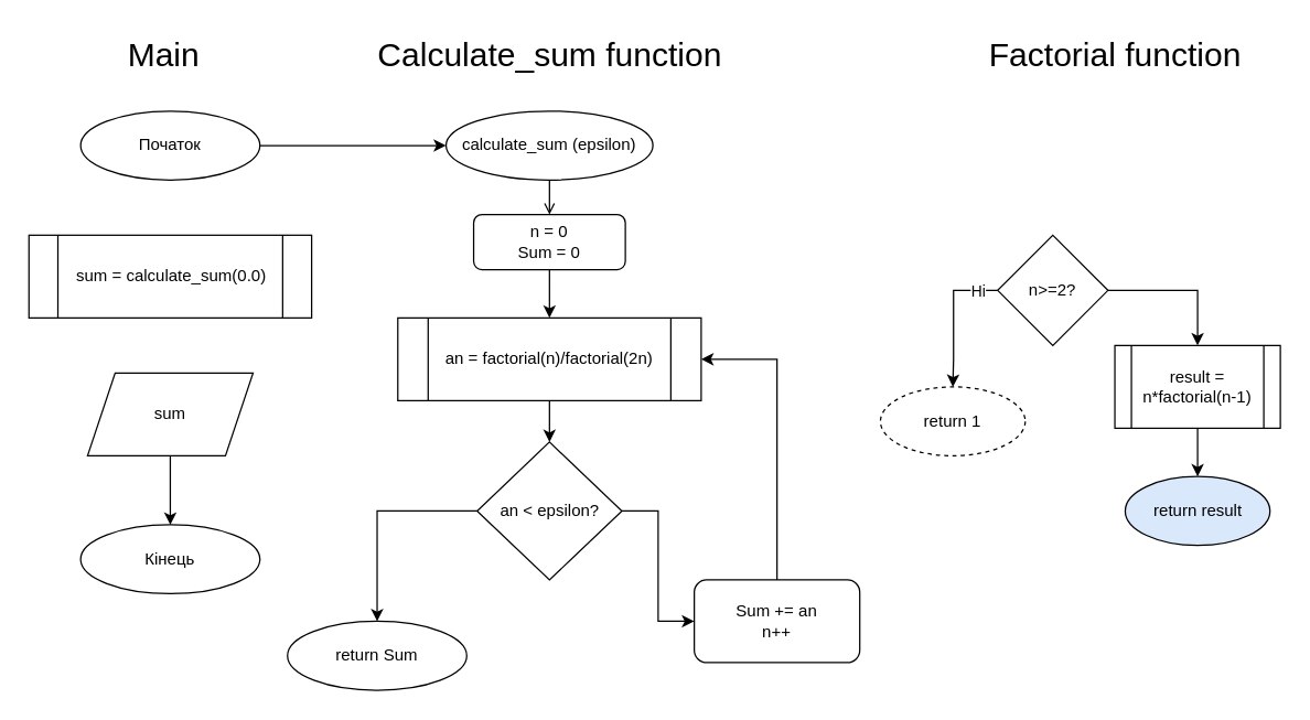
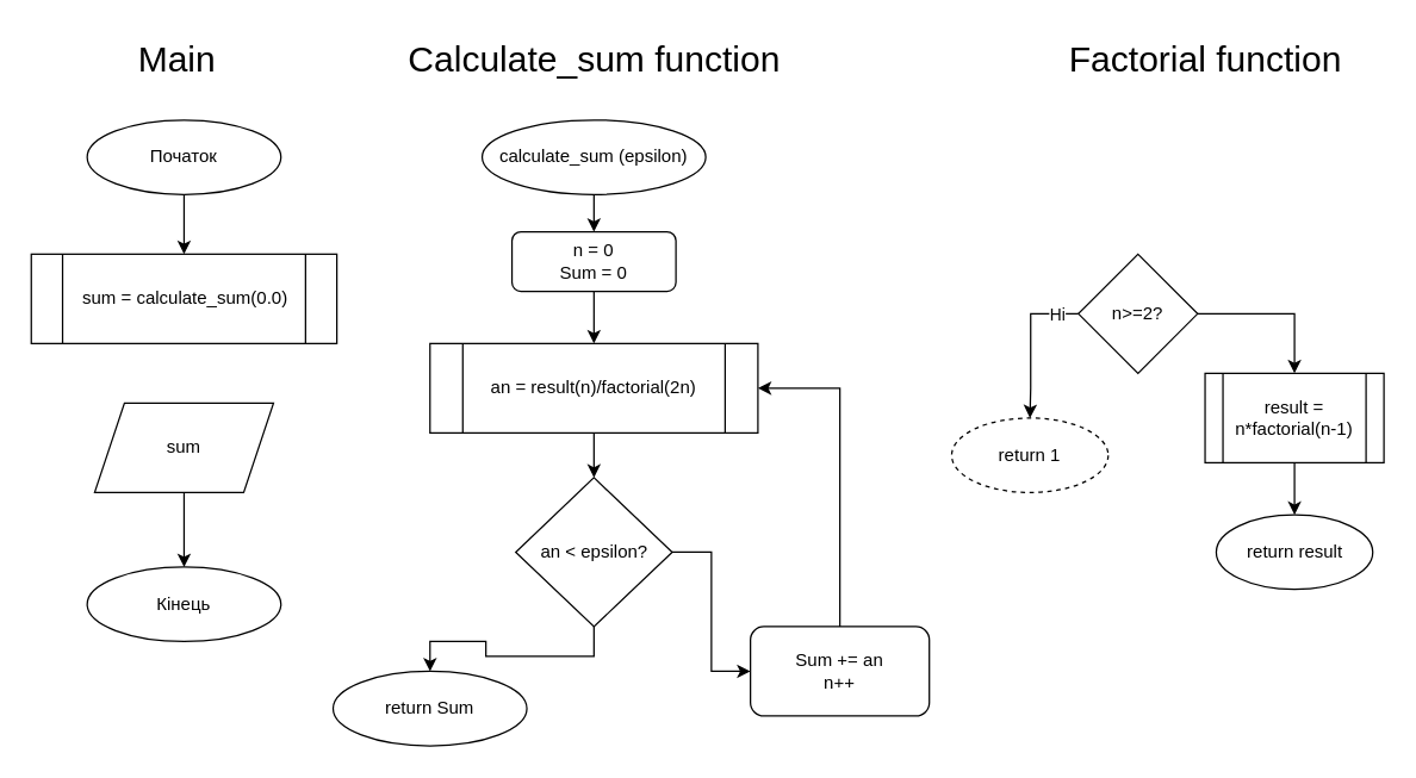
- <mxCell id="2" value="" style="edgeStyle=orthogonalEdgeStyle;rounded=0;orthogonalLoop=1;jettySize=auto;html=1;" parent="1" source="3" target="8" edge="1"><mxGeometry relative="1" as="geometry" /></mxCell>
+ <mxCell id="2" value="" style="edgeStyle=orthogonalEdgeStyle;rounded=0;orthogonalLoop=1;jettySize=auto;html=1;" parent="1" source="3" target="20" edge="1"><mxGeometry relative="1" as="geometry" /></mxCell>
- <mxCell id="7" style="edgeStyle=orthogonalEdgeStyle;rounded=0;orthogonalLoop=1;jettySize=auto;html=1;entryX=0.5;entryY=0;entryDx=0;entryDy=0;endArrow=open;" parent="1" source="8" target="11" edge="1"><mxGeometry relative="1" as="geometry" /></mxCell>
+ <mxCell id="7" style="edgeStyle=orthogonalEdgeStyle;rounded=0;orthogonalLoop=1;jettySize=auto;html=1;entryX=0.5;entryY=0;entryDx=0;entryDy=0;" parent="1" source="8" target="11" edge="1"><mxGeometry relative="1" as="geometry" /></mxCell>
- <mxCell id="13" value="an = factorial(n)/factorial(2n)" style="shape=process;whiteSpace=wrap;html=1;backgroundOutline=1;" parent="1" vertex="1"><mxGeometry x="288" y="230" width="220" height="60" as="geometry" /></mxCell>
+ <mxCell id="13" value="an = result(n)/factorial(2n)" style="shape=process;whiteSpace=wrap;html=1;backgroundOutline=1;" parent="1" vertex="1"><mxGeometry x="288" y="230" width="220" height="60" as="geometry" /></mxCell>
- <mxCell id="30" value="return result" style="ellipse;whiteSpace=wrap;html=1;fillColor=#dae8fc;" vertex="1" parent="1"><mxGeometry x="815.5" y="345" width="105" height="50" as="geometry" /></mxCell>
+ <mxCell id="30" value="return result" style="ellipse;whiteSpace=wrap;html=1;" vertex="1" parent="1"><mxGeometry x="815.5" y="345" width="105" height="50" as="geometry" /></mxCell>
- <mxCell id="9" value="return Sum" style="ellipse;whiteSpace=wrap;html=1;" parent="1" vertex="1"><mxGeometry x="208" y="450" width="130" height="50" as="geometry" /></mxCell>
+ <mxCell id="9" value="return Sum" style="ellipse;whiteSpace=wrap;html=1;" parent="1" vertex="1"><mxGeometry x="223" y="450" width="130" height="50" as="geometry" /></mxCell>
